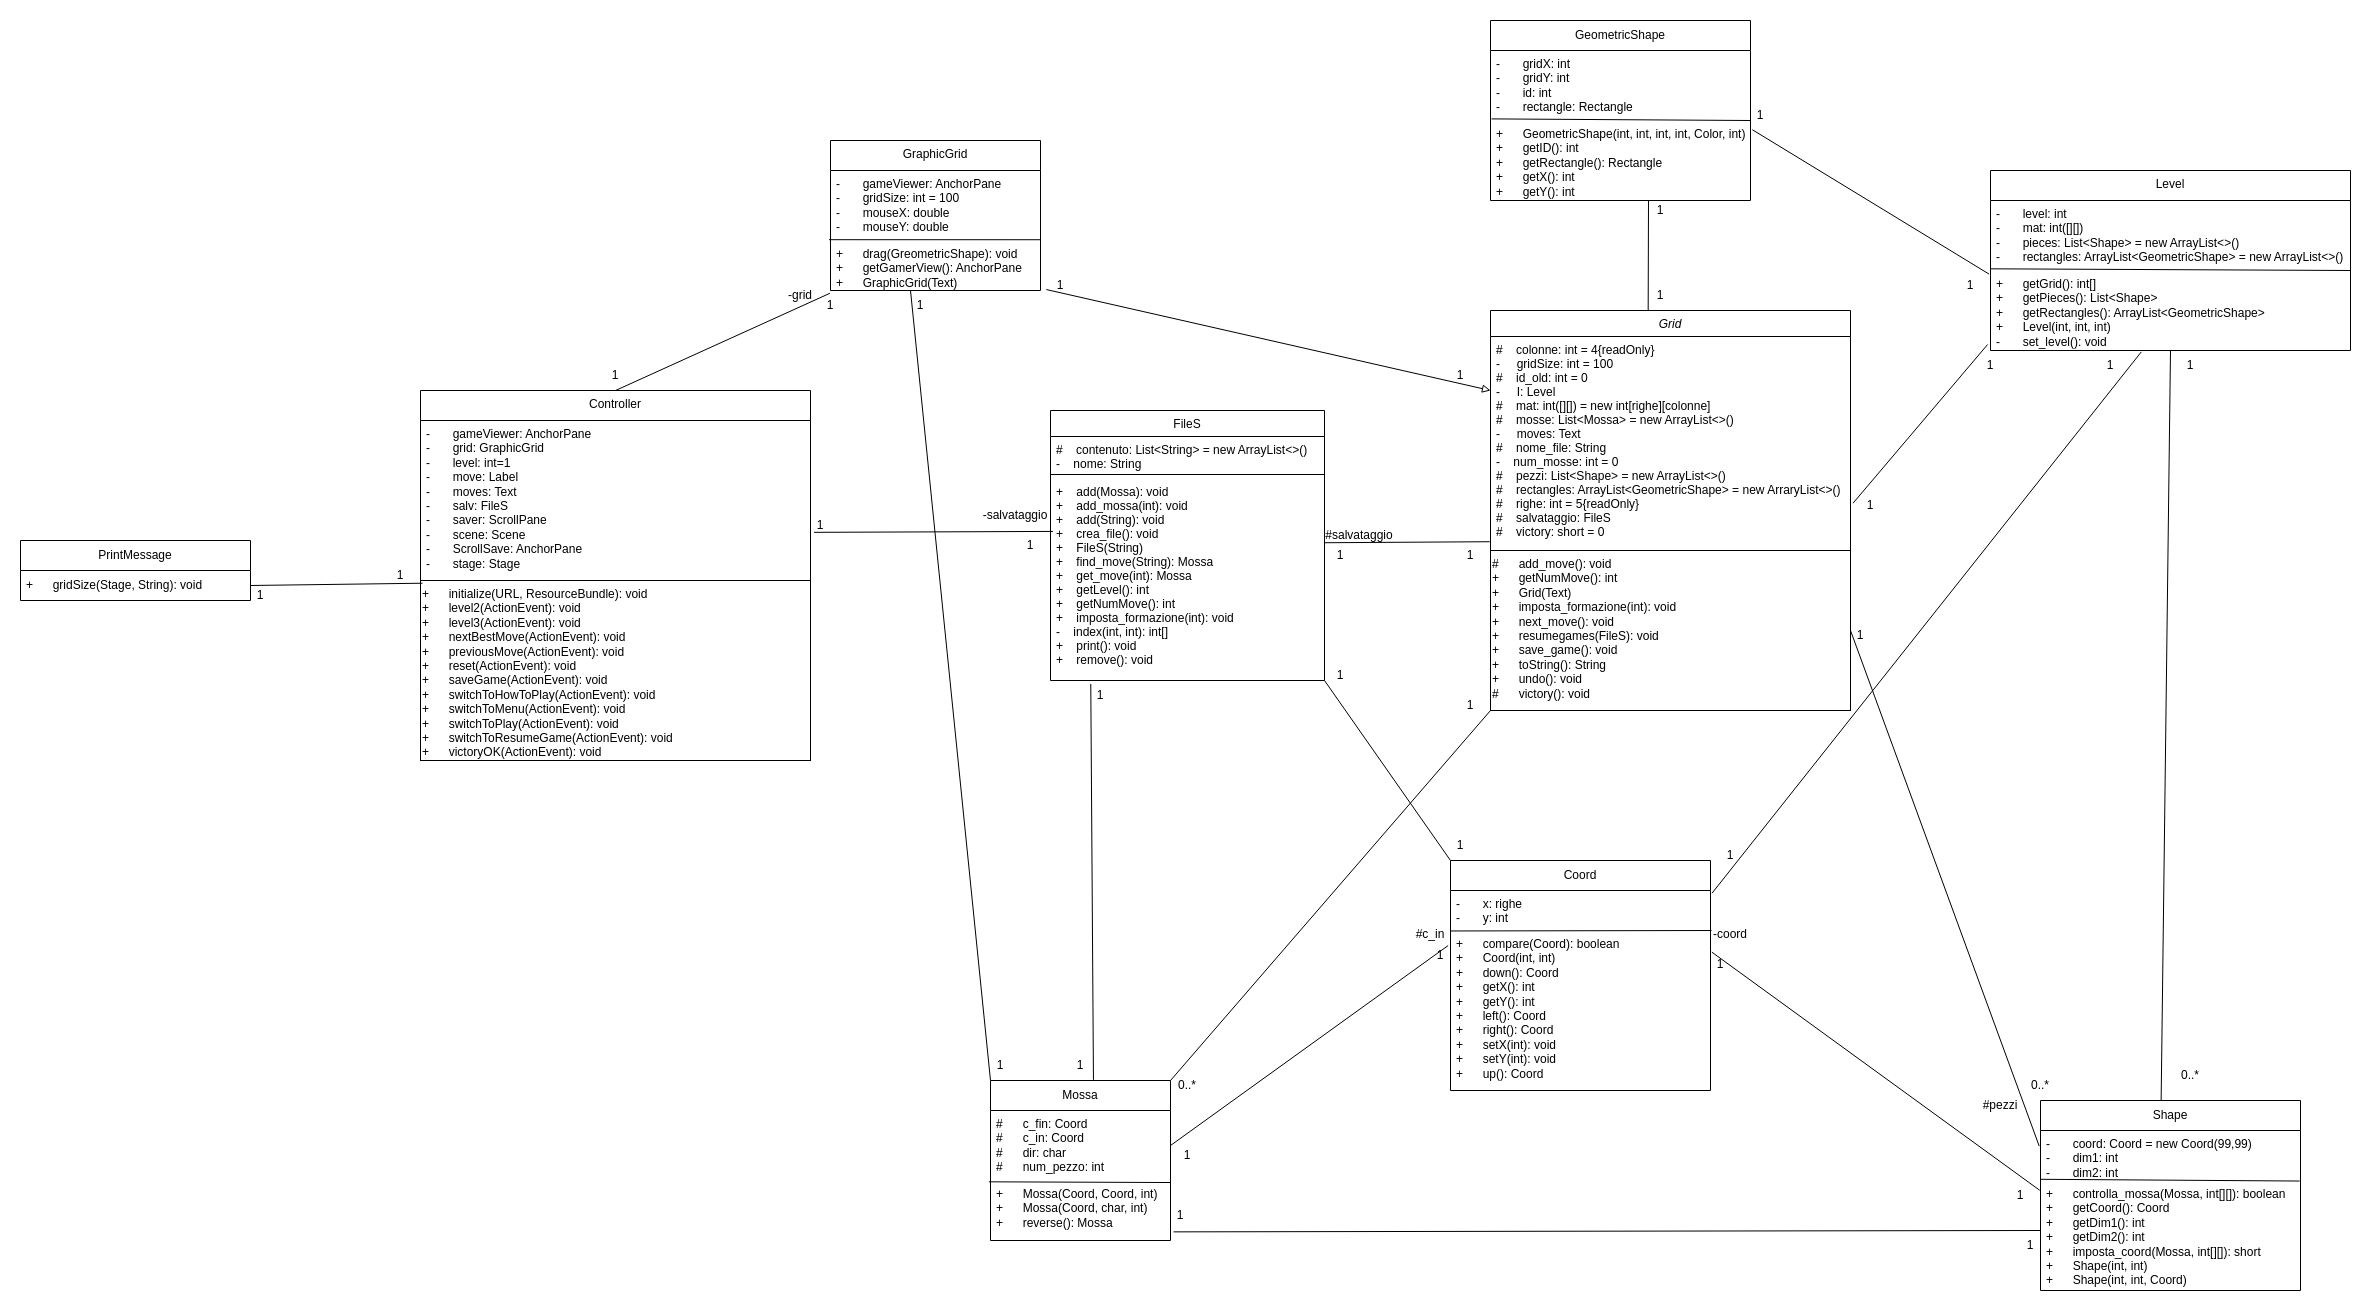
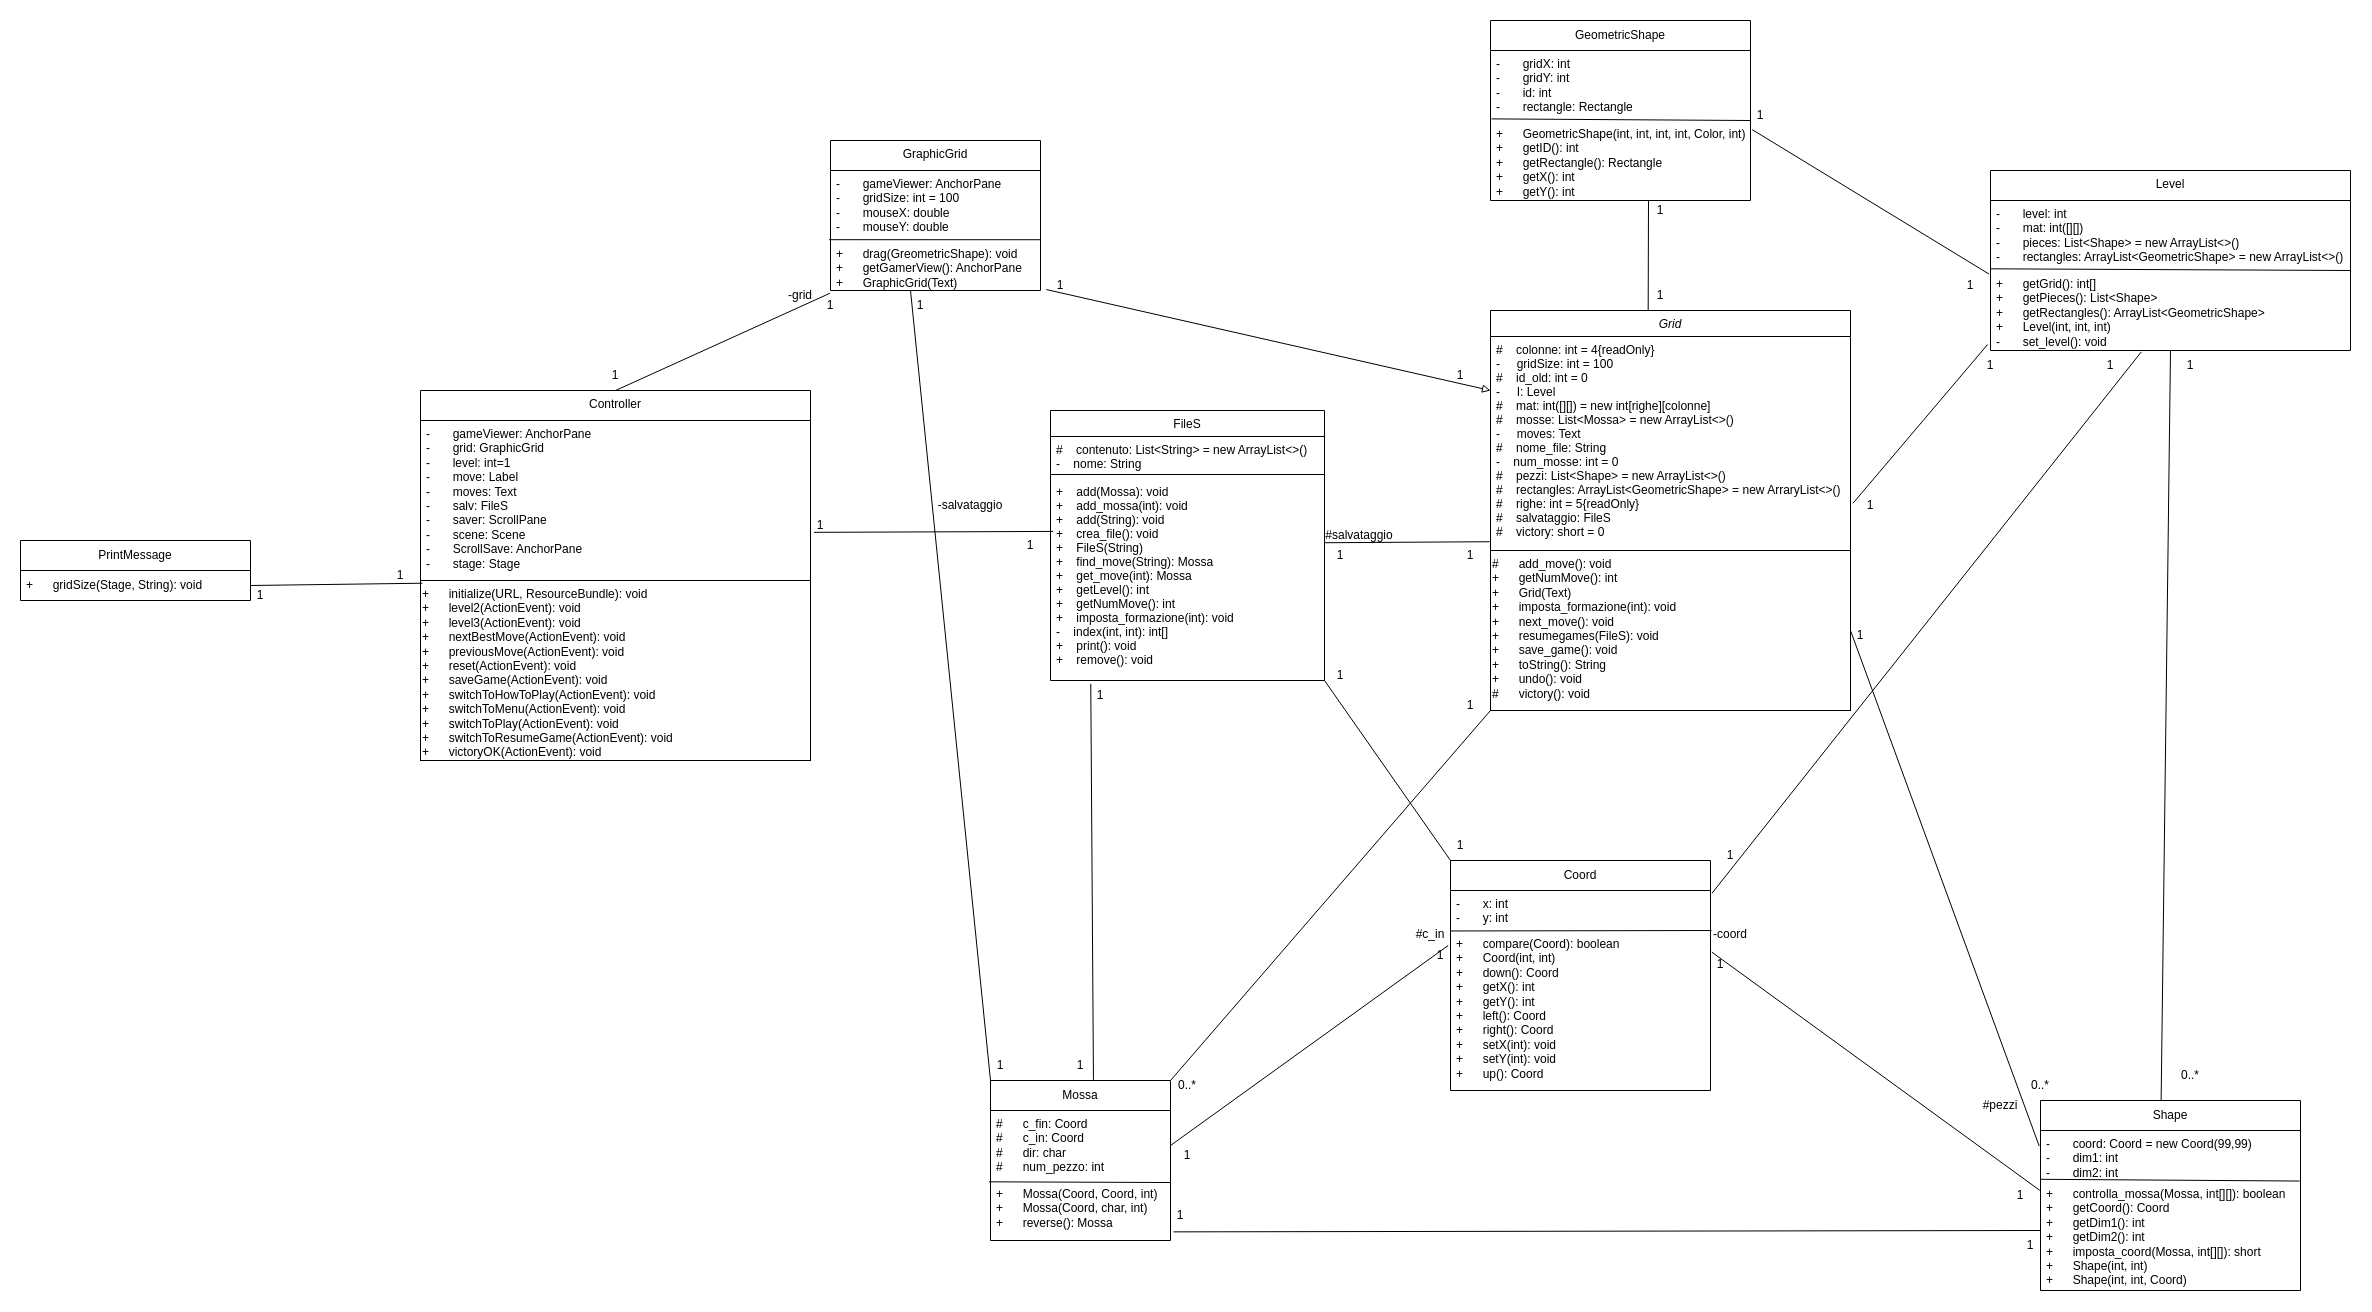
- <mxCell id="14" value="-salvataggio" style="text;html=1;strokeColor=none;fillColor=none;align=center;verticalAlign=middle;whiteSpace=wrap;rounded=0;" vertex="1" parent="1"><mxGeometry x="980" y="500" width="70" height="30" as="geometry" /></mxCell>
+ <mxCell id="14" value="-salvataggio" style="text;html=1;strokeColor=none;fillColor=none;align=center;verticalAlign=middle;whiteSpace=wrap;rounded=0;" vertex="1" parent="1"><mxGeometry x="935" y="490" width="70" height="30" as="geometry" /></mxCell>
- <mxCell id="45" value="-&lt;span style=&quot;white-space: pre;&quot;&gt;&#09;&lt;/span&gt;x: righe&lt;br&gt;-&lt;span style=&quot;white-space: pre;&quot;&gt;&#09;&lt;/span&gt;y: int&lt;br&gt;" style="text;strokeColor=none;fillColor=none;align=left;verticalAlign=top;spacingLeft=4;spacingRight=4;overflow=hidden;points=[[0,0.5],[1,0.5]];portConstraint=eastwest;rotatable=0;whiteSpace=wrap;html=1;" vertex="1" parent="44"><mxGeometry y="30" width="260" height="40" as="geometry" /></mxCell>
+ <mxCell id="45" value="-&lt;span style=&quot;white-space: pre;&quot;&gt;&#09;&lt;/span&gt;x: int&lt;br&gt;-&lt;span style=&quot;white-space: pre;&quot;&gt;&#09;&lt;/span&gt;y: int&lt;br&gt;" style="text;strokeColor=none;fillColor=none;align=left;verticalAlign=top;spacingLeft=4;spacingRight=4;overflow=hidden;points=[[0,0.5],[1,0.5]];portConstraint=eastwest;rotatable=0;whiteSpace=wrap;html=1;" vertex="1" parent="44"><mxGeometry y="30" width="260" height="40" as="geometry" /></mxCell>
